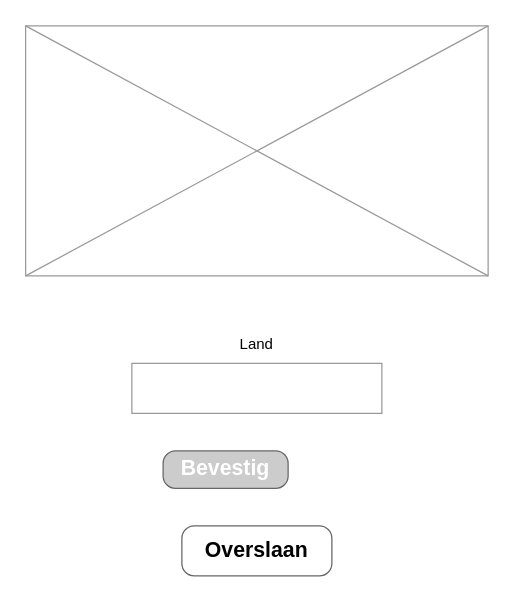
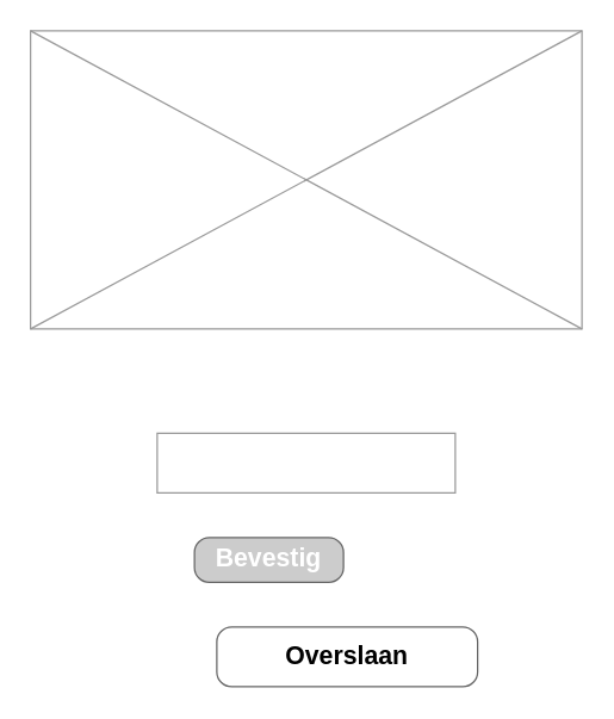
- <mxCell id="6" value="Land" style="text;html=1;align=center;verticalAlign=middle;whiteSpace=wrap;rounded=0;" vertex="1" parent="1"><mxGeometry x="175" y="260" width="60" height="30" as="geometry" /></mxCell>
- <mxCell id="4" value="&lt;font color=&quot;#000000&quot;&gt;Overslaan&lt;/font&gt;" style="strokeWidth=1;shadow=0;dashed=0;align=center;html=1;shape=mxgraph.mockup.buttons.button;strokeColor=#666666;fontColor=#ffffff;mainText=;buttonStyle=round;fontSize=17;fontStyle=1;fillColor=#FFFFFF;whiteSpace=wrap;" vertex="1" parent="1"><mxGeometry x="145" y="420" width="120" height="40" as="geometry" /></mxCell>
+ <mxCell id="4" value="&lt;font color=&quot;#000000&quot;&gt;Overslaan&lt;/font&gt;" style="strokeWidth=1;shadow=0;dashed=0;align=center;html=1;shape=mxgraph.mockup.buttons.button;strokeColor=#666666;fontColor=#ffffff;mainText=;buttonStyle=round;fontSize=17;fontStyle=1;fillColor=#FFFFFF;whiteSpace=wrap;" vertex="1" parent="1"><mxGeometry x="145" y="420" width="175" height="40" as="geometry" /></mxCell>
